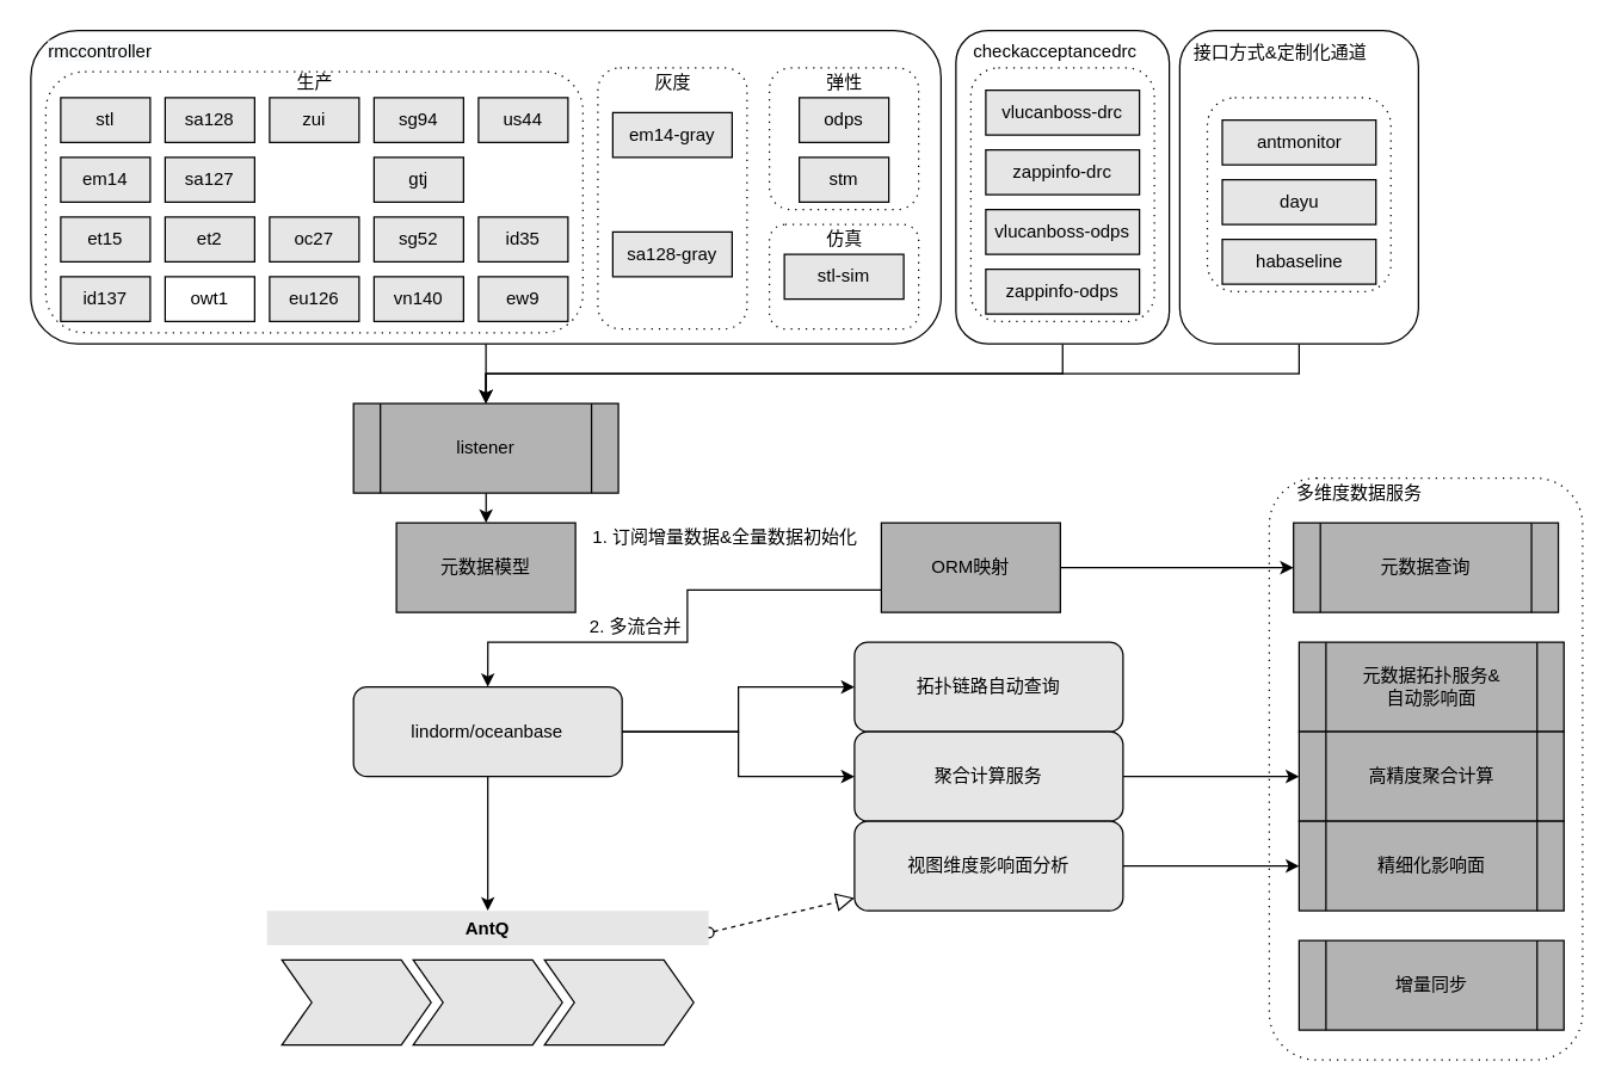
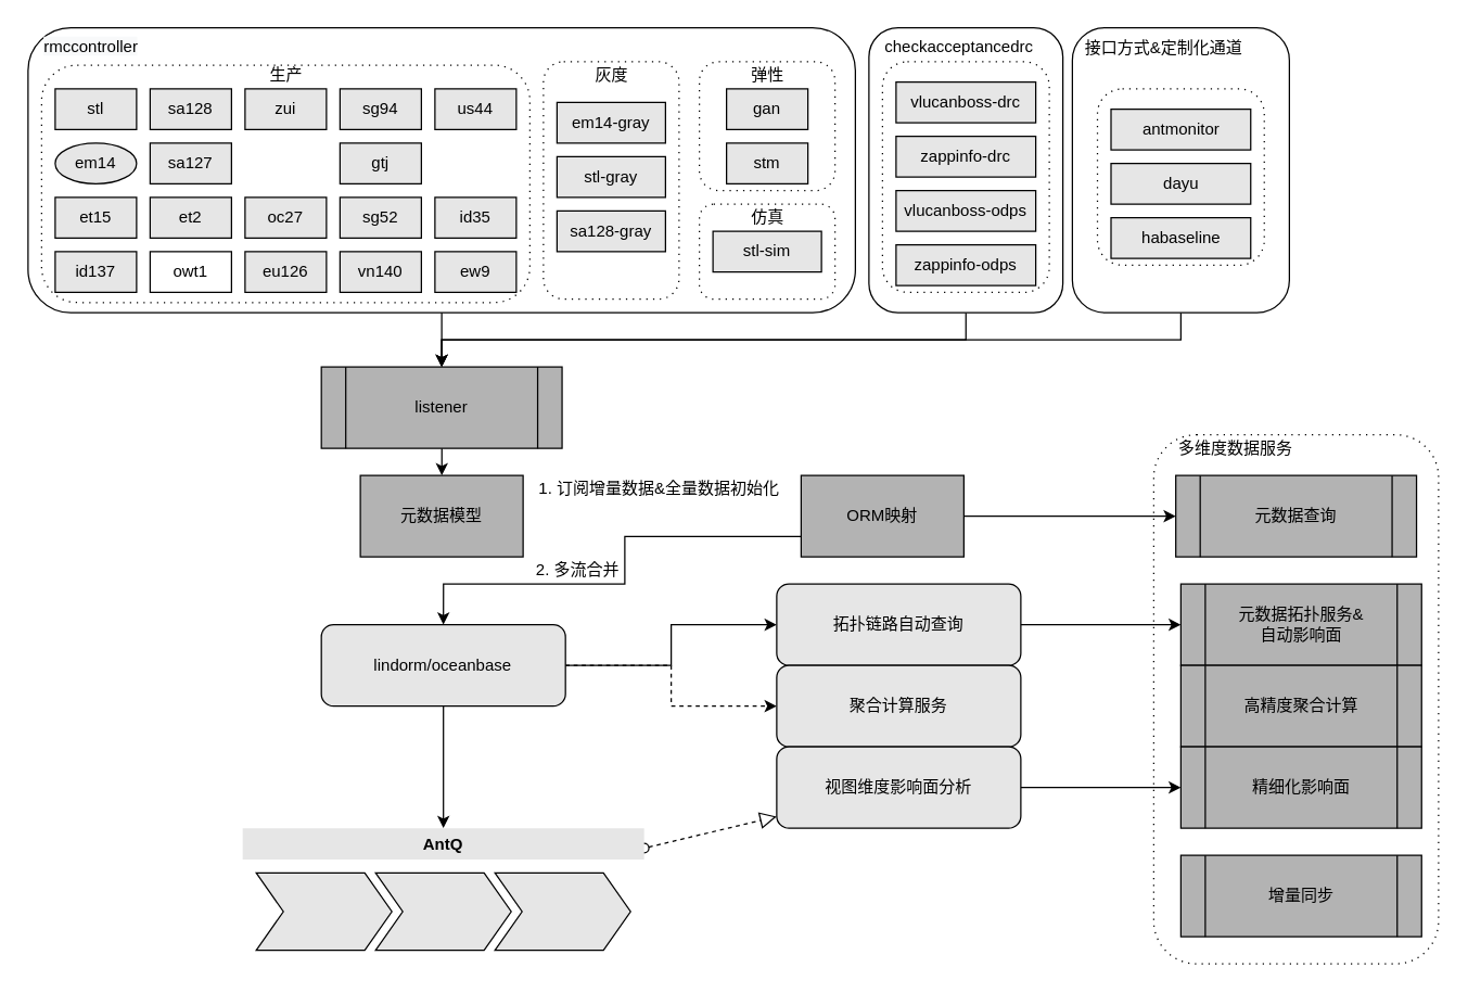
- <mxCell id="12" value="odps" style="rounded=0;whiteSpace=wrap;html=1;fillColor=#E6E6E6;" parent="1" vertex="1"><mxGeometry x="535" y="65" width="60" height="30" as="geometry" /></mxCell>
+ <mxCell id="12" value="gan" style="rounded=0;whiteSpace=wrap;html=1;fillColor=#E6E6E6;" parent="1" vertex="1"><mxGeometry x="535" y="65" width="60" height="30" as="geometry" /></mxCell>
- <mxCell id="17" value="em14" style="rounded=0;whiteSpace=wrap;html=1;fillColor=#E6E6E6;" parent="1" vertex="1"><mxGeometry x="40" y="105" width="60" height="30" as="geometry" /></mxCell>
+ <mxCell id="17" value="em14" style="ellipse;whiteSpace=wrap;html=1;fillColor=#E6E6E6;" parent="1" vertex="1"><mxGeometry x="40" y="105" width="60" height="30" as="geometry" /></mxCell>
+ <mxCell id="35" value="stl-gray" style="rounded=0;whiteSpace=wrap;html=1;fillColor=#E6E6E6;" parent="1" vertex="1"><mxGeometry x="410" y="115" width="80" height="30" as="geometry" /></mxCell>
+ <mxCell id="69" style="edgeStyle=orthogonalEdgeStyle;rounded=0;orthogonalLoop=1;jettySize=auto;html=1;exitX=1;exitY=0.5;exitDx=0;exitDy=0;" edge="1" parent="1" source="70" target="54"><mxGeometry relative="1" as="geometry" /></mxCell>
- <mxCell id="30" style="edgeStyle=orthogonalEdgeStyle;rounded=0;orthogonalLoop=1;jettySize=auto;html=1;exitX=1;exitY=0.5;exitDx=0;exitDy=0;entryX=0;entryY=0.5;entryDx=0;entryDy=0;" edge="1" parent="1" source="31" target="72"><mxGeometry relative="1" as="geometry" /></mxCell>
+ <mxCell id="30" style="edgeStyle=orthogonalEdgeStyle;rounded=0;orthogonalLoop=1;jettySize=auto;html=1;exitX=1;exitY=0.5;exitDx=0;exitDy=0;entryX=0;entryY=0.5;entryDx=0;entryDy=0;dashed=1;" edge="1" parent="1" source="31" target="72"><mxGeometry relative="1" as="geometry" /></mxCell>
- <mxCell id="71" style="edgeStyle=orthogonalEdgeStyle;rounded=0;orthogonalLoop=1;jettySize=auto;html=1;exitX=1;exitY=0.5;exitDx=0;exitDy=0;" edge="1" parent="1" source="72" target="55"><mxGeometry relative="1" as="geometry" /></mxCell>
